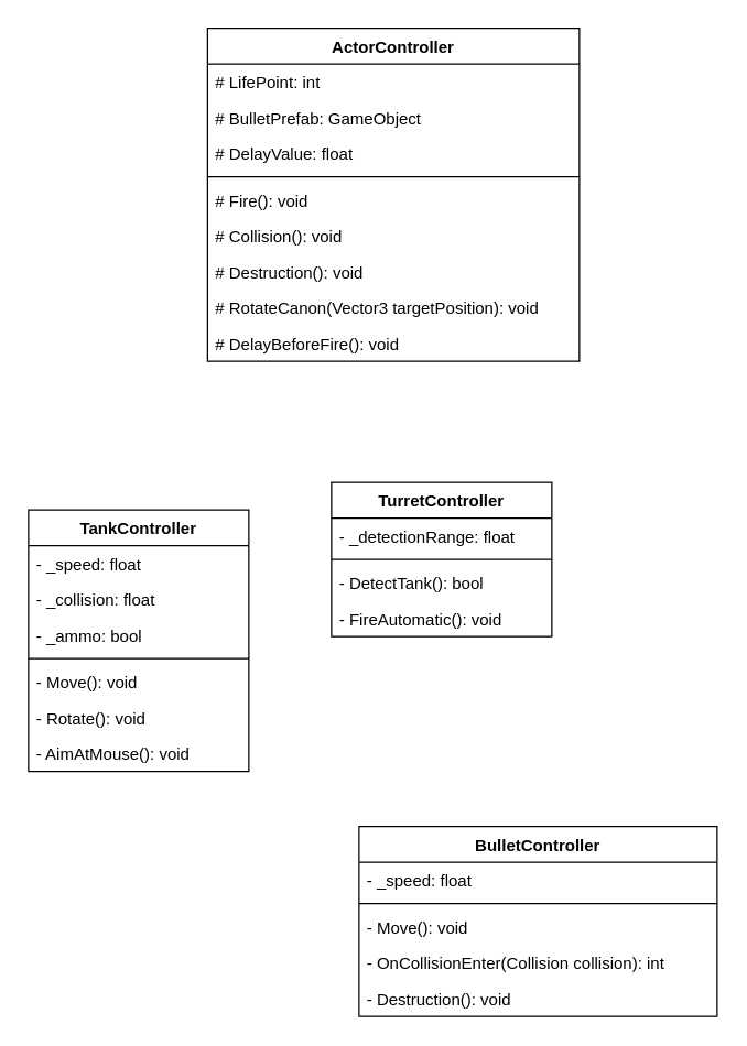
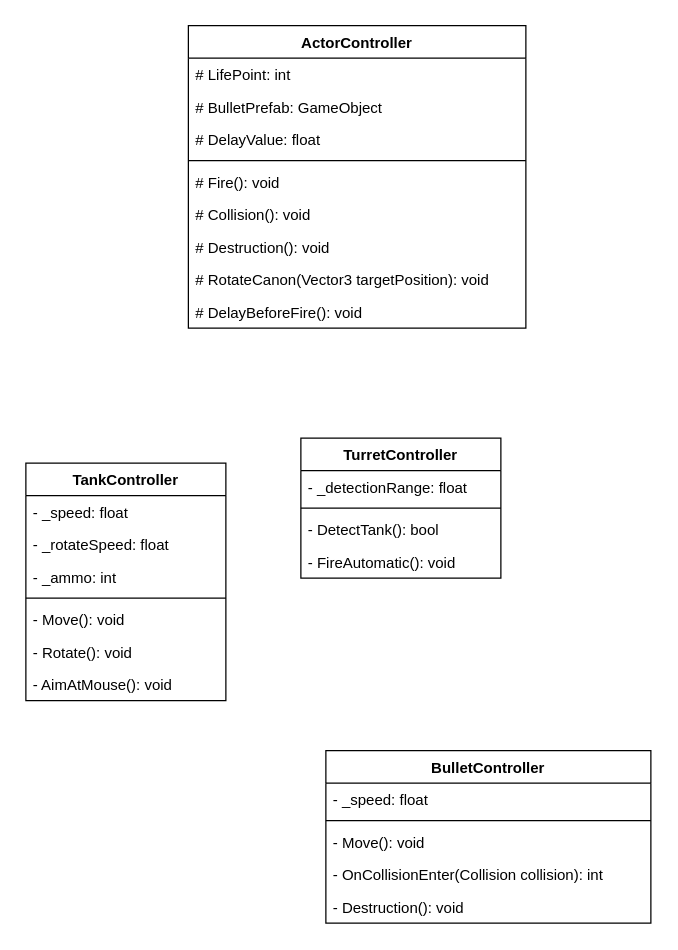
- <mxCell id="14" value="- _collision: float" style="text;strokeColor=none;fillColor=none;align=left;verticalAlign=top;spacingLeft=4;spacingRight=4;overflow=hidden;rotatable=0;points=[[0,0.5],[1,0.5]];portConstraint=eastwest;" vertex="1" parent="12"><mxGeometry y="52" width="160" height="26" as="geometry" /></mxCell>
+ <mxCell id="14" value="- _rotateSpeed: float" style="text;strokeColor=none;fillColor=none;align=left;verticalAlign=top;spacingLeft=4;spacingRight=4;overflow=hidden;rotatable=0;points=[[0,0.5],[1,0.5]];portConstraint=eastwest;" vertex="1" parent="12"><mxGeometry y="52" width="160" height="26" as="geometry" /></mxCell>
- <mxCell id="15" value="- _ammo: bool" style="text;strokeColor=none;fillColor=none;align=left;verticalAlign=top;spacingLeft=4;spacingRight=4;overflow=hidden;rotatable=0;points=[[0,0.5],[1,0.5]];portConstraint=eastwest;" vertex="1" parent="12"><mxGeometry y="78" width="160" height="26" as="geometry" /></mxCell>
+ <mxCell id="15" value="- _ammo: int" style="text;strokeColor=none;fillColor=none;align=left;verticalAlign=top;spacingLeft=4;spacingRight=4;overflow=hidden;rotatable=0;points=[[0,0.5],[1,0.5]];portConstraint=eastwest;" vertex="1" parent="12"><mxGeometry y="78" width="160" height="26" as="geometry" /></mxCell>
